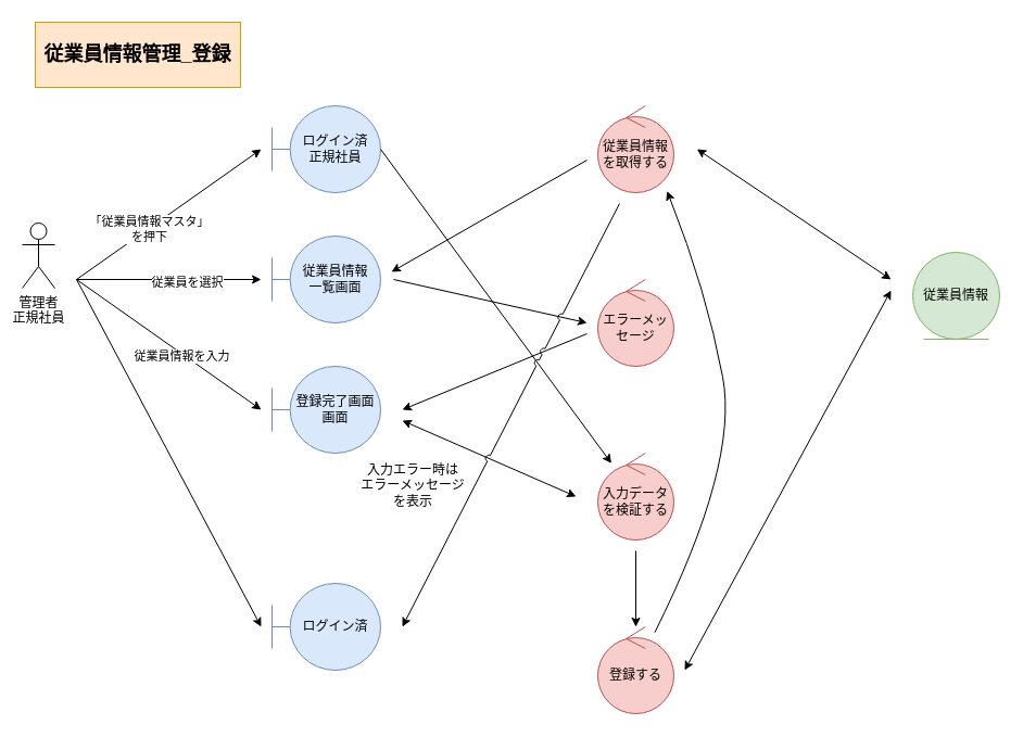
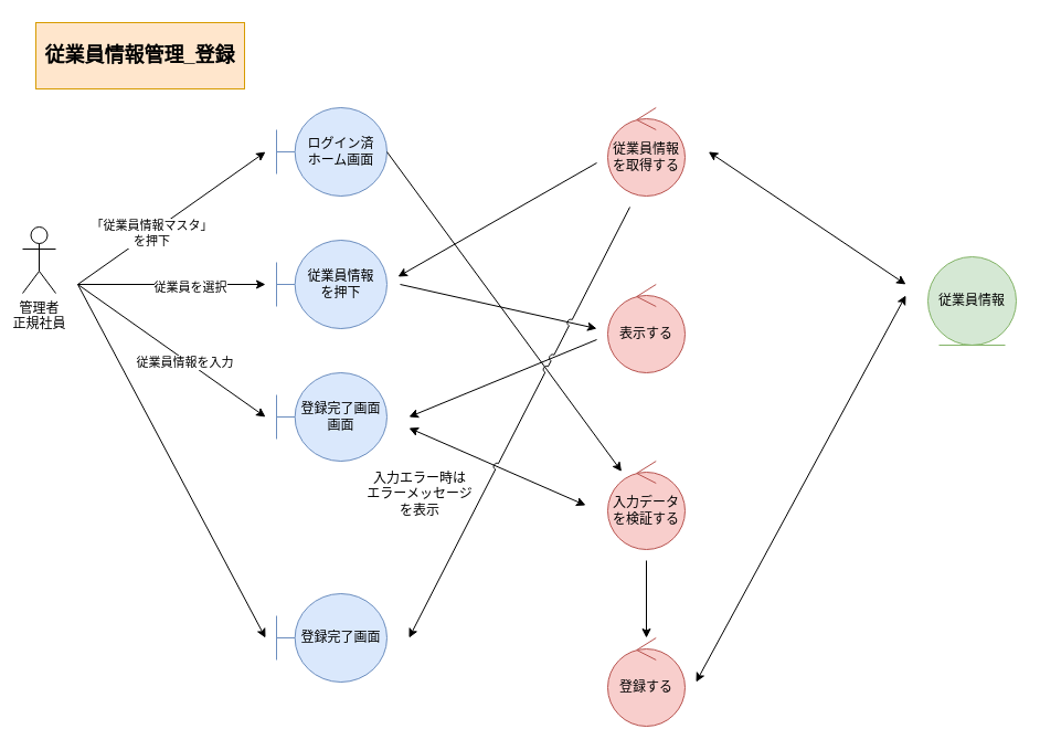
- <mxCell id="2" value="ログイン済&lt;br&gt;正規社員" style="shape=umlBoundary;whiteSpace=wrap;html=1;fillColor=#dae8fc;strokeColor=#6c8ebf;" parent="1" vertex="1"><mxGeometry x="250" y="97" width="100" height="80" as="geometry" /></mxCell>
+ <mxCell id="2" value="ログイン済&lt;br&gt;ホーム画面" style="shape=umlBoundary;whiteSpace=wrap;html=1;fillColor=#dae8fc;strokeColor=#6c8ebf;" parent="1" vertex="1"><mxGeometry x="250" y="97" width="100" height="80" as="geometry" /></mxCell>
- <mxCell id="3" value="従業員情報&lt;br&gt;一覧画面" style="shape=umlBoundary;whiteSpace=wrap;html=1;fillColor=#dae8fc;strokeColor=#6c8ebf;" parent="1" vertex="1"><mxGeometry x="250" y="217" width="100" height="80" as="geometry" /></mxCell>
+ <mxCell id="3" value="従業員情報&lt;br&gt;を押下" style="shape=umlBoundary;whiteSpace=wrap;html=1;fillColor=#dae8fc;strokeColor=#6c8ebf;" parent="1" vertex="1"><mxGeometry x="250" y="217" width="100" height="80" as="geometry" /></mxCell>
- <mxCell id="11" value="エラーメッセージ" style="ellipse;shape=umlControl;whiteSpace=wrap;html=1;fillColor=#f8cecc;strokeColor=#b85450;" parent="1" vertex="1"><mxGeometry x="550" y="257" width="70" height="80" as="geometry" /></mxCell>
+ <mxCell id="11" value="表示する" style="ellipse;shape=umlControl;whiteSpace=wrap;html=1;fillColor=#f8cecc;strokeColor=#b85450;" parent="1" vertex="1"><mxGeometry x="550" y="257" width="70" height="80" as="geometry" /></mxCell>
- <mxCell id="30" value="" style="curved=1;endArrow=classic;html=1;rounded=0;entryX=0.91;entryY=0.982;entryDx=0;entryDy=0;entryPerimeter=0;" edge="1" parent="1" source="16" target="4"><mxGeometry width="50" height="50" relative="1" as="geometry"><mxPoint x="270" y="387" as="sourcePoint" /><mxPoint x="320" y="337" as="targetPoint" /><Array as="points"><mxPoint x="680" y="427" /><mxPoint x="650" y="267" /></Array></mxGeometry></mxCell>
- <mxCell id="20" value="ログイン済" style="shape=umlBoundary;whiteSpace=wrap;html=1;fillColor=#dae8fc;strokeColor=#6c8ebf;" parent="1" vertex="1"><mxGeometry x="250" y="537" width="100" height="80" as="geometry" /></mxCell>
+ <mxCell id="20" value="登録完了画面" style="shape=umlBoundary;whiteSpace=wrap;html=1;fillColor=#dae8fc;strokeColor=#6c8ebf;" parent="1" vertex="1"><mxGeometry x="250" y="537" width="100" height="80" as="geometry" /></mxCell>
